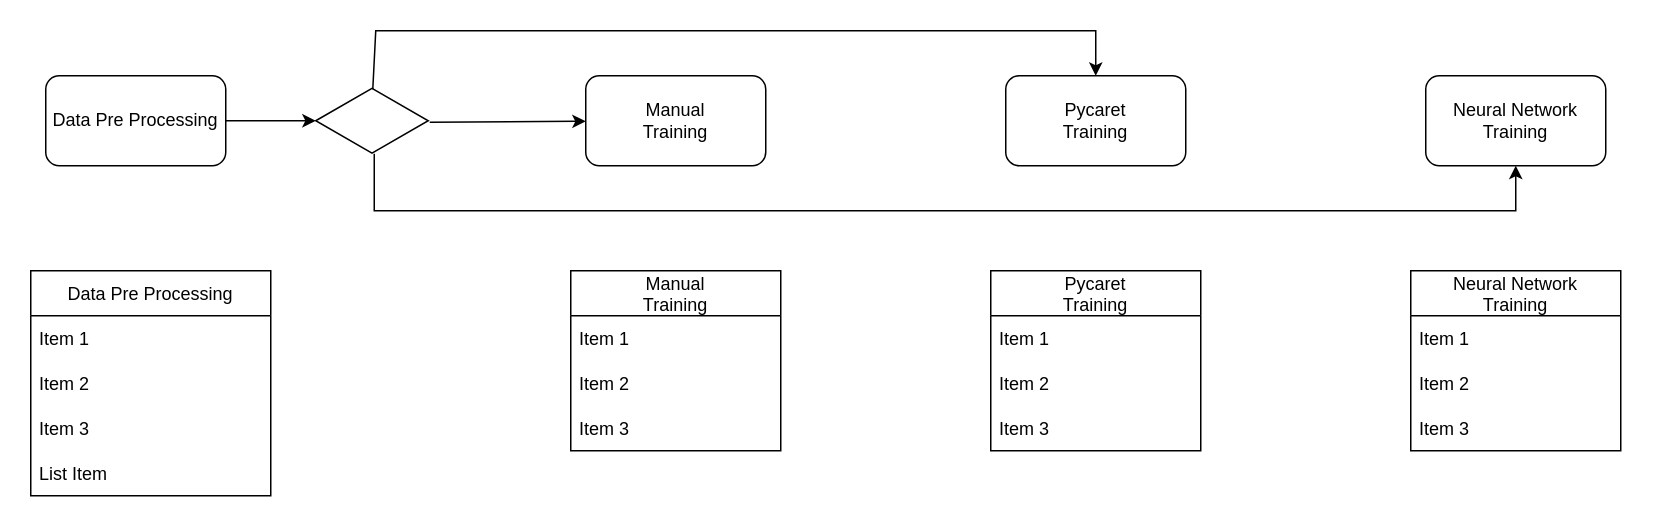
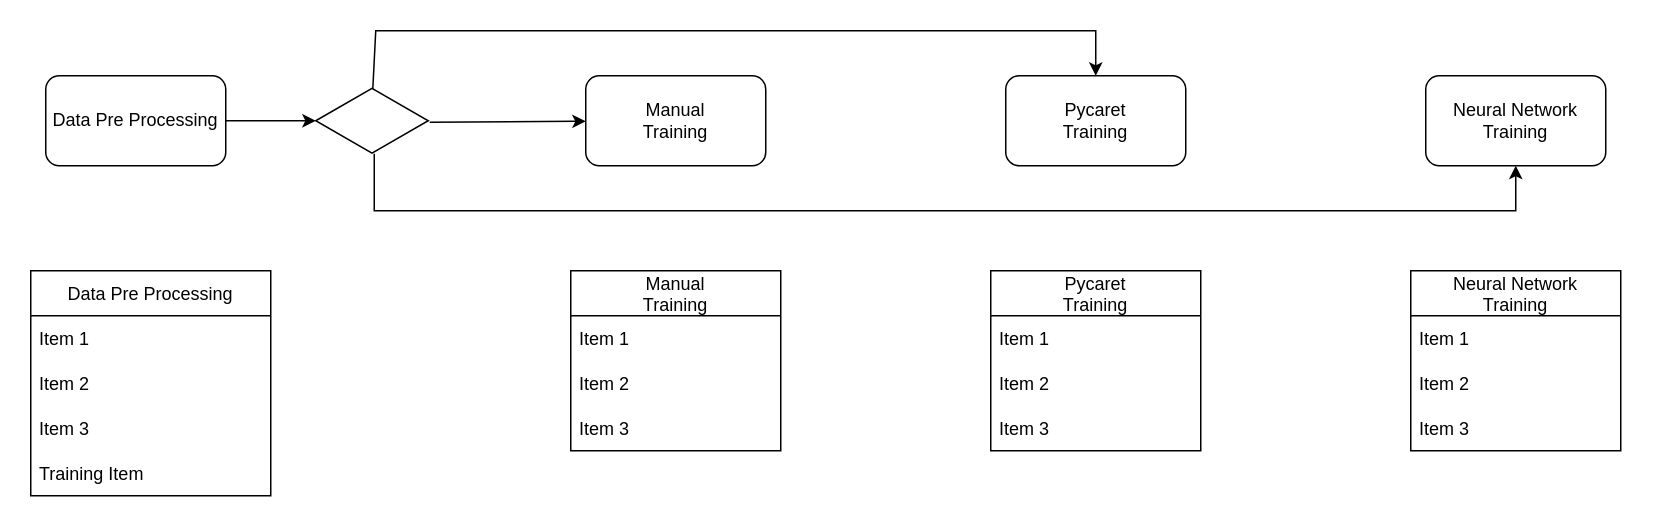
- <mxCell id="8" value="List Item" style="text;strokeColor=none;fillColor=none;align=left;verticalAlign=middle;spacingLeft=4;spacingRight=4;overflow=hidden;points=[[0,0.5],[1,0.5]];portConstraint=eastwest;rotatable=0;" vertex="1" parent="4"><mxGeometry y="120" width="160" height="30" as="geometry" /></mxCell>
+ <mxCell id="8" value="Training Item" style="text;strokeColor=none;fillColor=none;align=left;verticalAlign=middle;spacingLeft=4;spacingRight=4;overflow=hidden;points=[[0,0.5],[1,0.5]];portConstraint=eastwest;rotatable=0;" vertex="1" parent="4"><mxGeometry y="120" width="160" height="30" as="geometry" /></mxCell>
